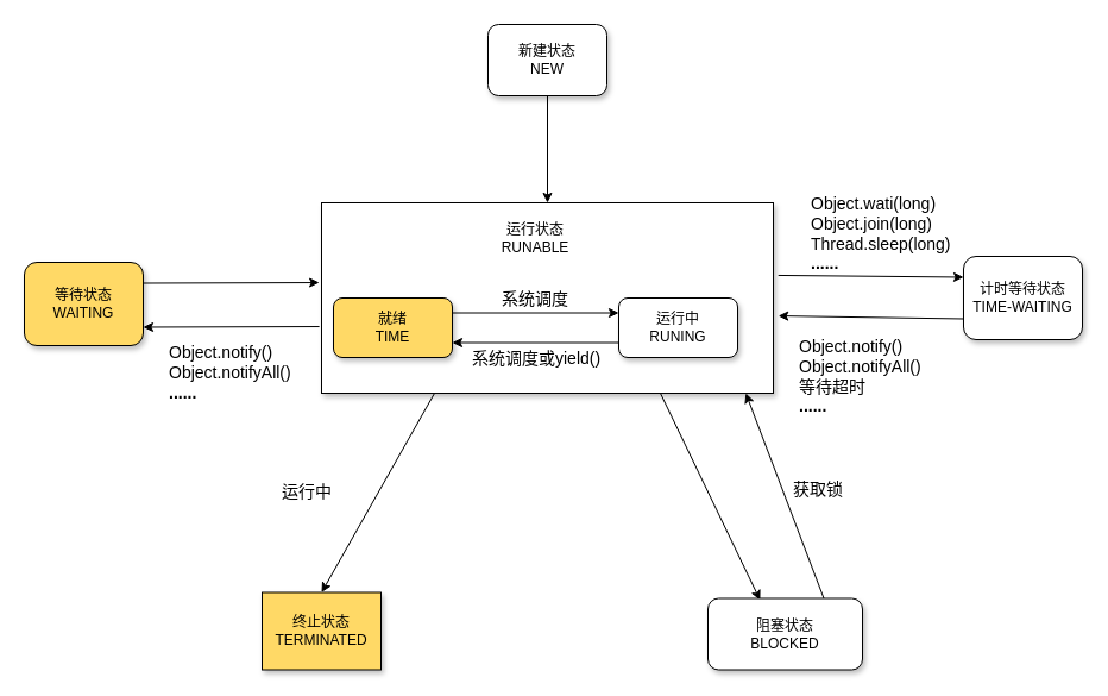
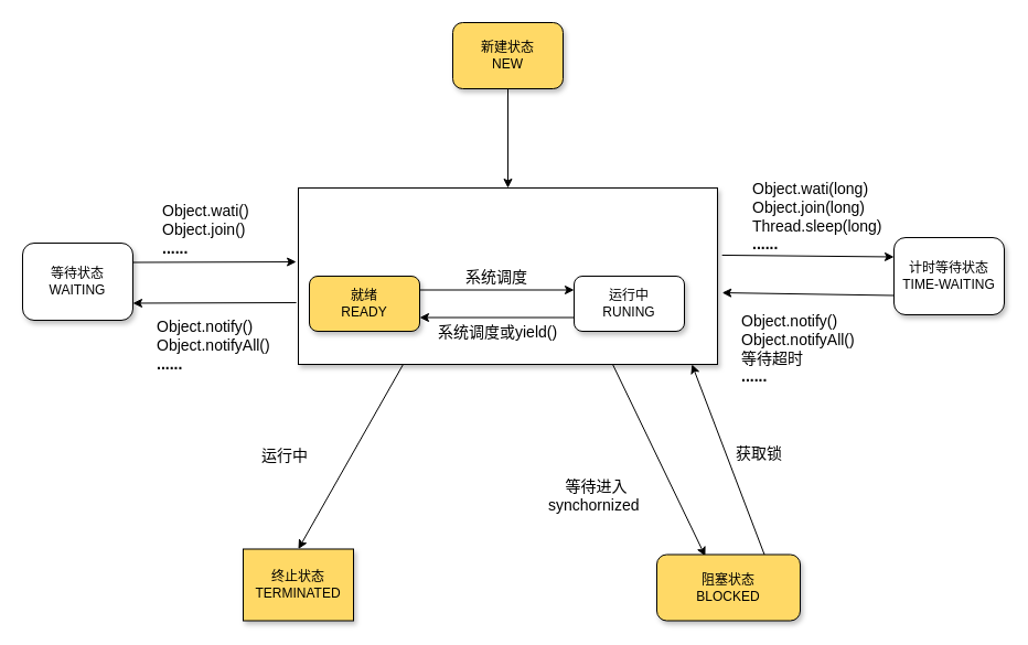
- <mxCell id="6" value="新建状态&lt;br&gt;NEW" style="rounded=1;whiteSpace=wrap;html=1;fillColor=#ffffff;shadow=1;" parent="1" vertex="1"><mxGeometry x="410" y="20" width="100" height="60" as="geometry" /></mxCell>
+ <mxCell id="6" value="新建状态&lt;br&gt;NEW" style="rounded=1;whiteSpace=wrap;html=1;fillColor=#FFD966;shadow=1;" parent="1" vertex="1"><mxGeometry x="410" y="20" width="100" height="60" as="geometry" /></mxCell>
- <mxCell id="16" value="运行状态&lt;br&gt;RUNABLE" style="rounded=0;whiteSpace=wrap;html=1;shadow=0;labelBackgroundColor=none;fillColor=#FFFFFF;strokeColor=none;" parent="1" vertex="1"><mxGeometry x="390" y="185" width="120" height="30" as="geometry" /></mxCell>
+ <mxCell id="26" value="&lt;font style=&quot;font-size: 14px&quot;&gt;Object.wati()&lt;br&gt;Object.join()&lt;br&gt;&lt;b&gt;......&lt;/b&gt;&lt;br&gt;&lt;/font&gt;" style="text;html=1;resizable=0;points=[];autosize=1;align=left;verticalAlign=top;spacingTop=-4;" parent="1" vertex="1"><mxGeometry x="145" y="180" width="90" height="50" as="geometry" /></mxCell>
- <mxCell id="18" value="等待状态&lt;br&gt;WAITING" style="rounded=1;whiteSpace=wrap;html=1;fillColor=#FFD966;shadow=1;" parent="1" vertex="1"><mxGeometry x="20" y="220" width="100" height="70" as="geometry" /></mxCell>
+ <mxCell id="18" value="等待状态&lt;br&gt;WAITING" style="rounded=1;whiteSpace=wrap;html=1;fillColor=#ffffff;shadow=1;" parent="1" vertex="1"><mxGeometry x="20" y="220" width="100" height="70" as="geometry" /></mxCell>
- <mxCell id="11" value="就绪&lt;br&gt;TIME" style="rounded=1;whiteSpace=wrap;html=1;fillColor=#FFD966;shadow=1;" parent="1" vertex="1"><mxGeometry x="280" y="250" width="100" height="50" as="geometry" /></mxCell>
+ <mxCell id="11" value="就绪&lt;br&gt;READY" style="rounded=1;whiteSpace=wrap;html=1;fillColor=#FFD966;shadow=1;" parent="1" vertex="1"><mxGeometry x="280" y="250" width="100" height="50" as="geometry" /></mxCell>
+ <mxCell id="22" value="&lt;font style=&quot;font-size: 14px&quot;&gt;&amp;nbsp; &amp;nbsp; 等待进入&lt;br&gt;synchornized&lt;/font&gt;" style="text;html=1;resizable=0;points=[];autosize=1;align=left;verticalAlign=top;spacingTop=-4;" parent="1" vertex="1"><mxGeometry x="495" y="430" width="100" height="30" as="geometry" /></mxCell>
- <mxCell id="13" value="阻塞状态&lt;br&gt;BLOCKED" style="rounded=1;whiteSpace=wrap;html=1;fillColor=#ffffff;shadow=1;" parent="1" vertex="1"><mxGeometry x="595" y="502.5" width="130" height="60" as="geometry" /></mxCell>
+ <mxCell id="13" value="阻塞状态&lt;br&gt;BLOCKED" style="rounded=1;whiteSpace=wrap;html=1;fillColor=#FFD966;shadow=1;" parent="1" vertex="1"><mxGeometry x="595" y="502.5" width="130" height="60" as="geometry" /></mxCell>
